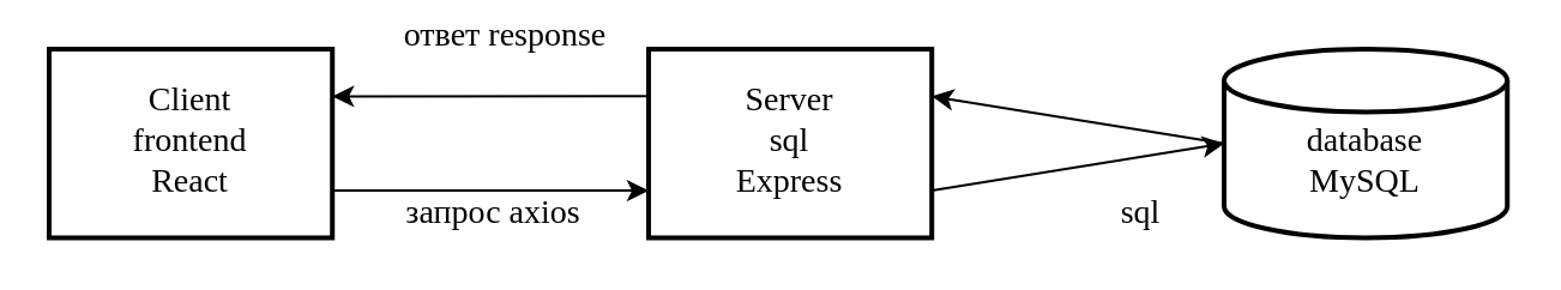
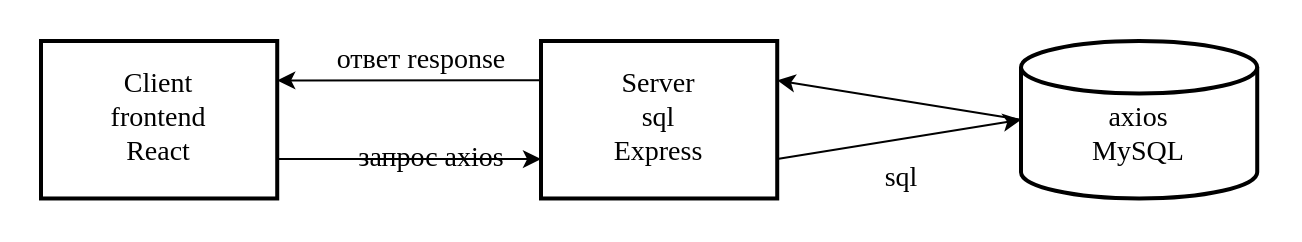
- <mxCell id="10" value="ответ response" style="text;html=1;align=center;verticalAlign=middle;resizable=0;points=[];autosize=1;strokeColor=none;fillColor=none;fontSize=14;fontFamily=Times New Roman;" vertex="1" parent="1"><mxGeometry x="160" y="5" width="100" height="20" as="geometry" /></mxCell>
+ <mxCell id="10" value="ответ response" style="text;html=1;align=center;verticalAlign=middle;resizable=0;points=[];autosize=1;strokeColor=none;fillColor=none;fontSize=14;fontFamily=Times New Roman;" vertex="1" parent="1"><mxGeometry x="160" y="20" width="100" height="20" as="geometry" /></mxCell>
- <mxCell id="8" value="&lt;br&gt;database&lt;br&gt;MySQL" style="strokeWidth=2;html=1;shape=mxgraph.flowchart.database;whiteSpace=wrap;rounded=0;fontFamily=Times New Roman;fontSize=14;" vertex="1" parent="1"><mxGeometry x="510" y="20" width="118.11" height="78.74" as="geometry" /></mxCell>
+ <mxCell id="8" value="&lt;br&gt;axios&lt;br&gt;MySQL" style="strokeWidth=2;html=1;shape=mxgraph.flowchart.database;whiteSpace=wrap;rounded=0;fontFamily=Times New Roman;fontSize=14;" vertex="1" parent="1"><mxGeometry x="510" y="20" width="118.11" height="78.74" as="geometry" /></mxCell>
- <mxCell id="9" value="запрос axios" style="text;html=1;align=center;verticalAlign=middle;resizable=0;points=[];autosize=1;strokeColor=none;fillColor=none;fontSize=14;fontFamily=Times New Roman;" vertex="1" parent="1"><mxGeometry x="160" y="78.74" width="90" height="20" as="geometry" /></mxCell>
+ <mxCell id="9" value="запрос axios" style="text;html=1;align=center;verticalAlign=middle;resizable=0;points=[];autosize=1;strokeColor=none;fillColor=none;fontSize=14;fontFamily=Times New Roman;" vertex="1" parent="1"><mxGeometry x="170" y="68.74" width="90" height="20" as="geometry" /></mxCell>
- <mxCell id="11" value="sql" style="text;html=1;align=center;verticalAlign=middle;resizable=0;points=[];autosize=1;strokeColor=none;fillColor=none;fontSize=14;fontFamily=Times New Roman;" vertex="1" parent="1"><mxGeometry x="460" y="78.74" width="30" height="20" as="geometry" /></mxCell>
+ <mxCell id="11" value="sql" style="text;html=1;align=center;verticalAlign=middle;resizable=0;points=[];autosize=1;strokeColor=none;fillColor=none;fontSize=14;fontFamily=Times New Roman;" vertex="1" parent="1"><mxGeometry x="435" y="78.74" width="30" height="20" as="geometry" /></mxCell>
